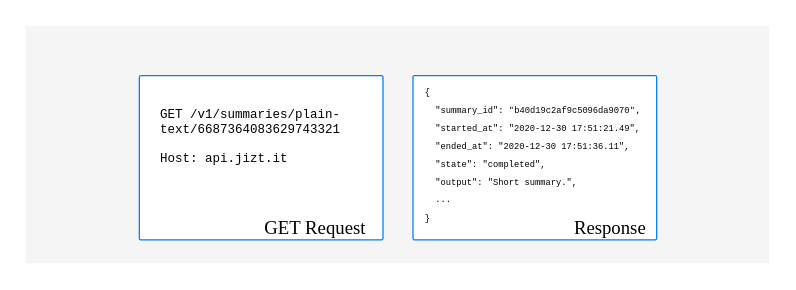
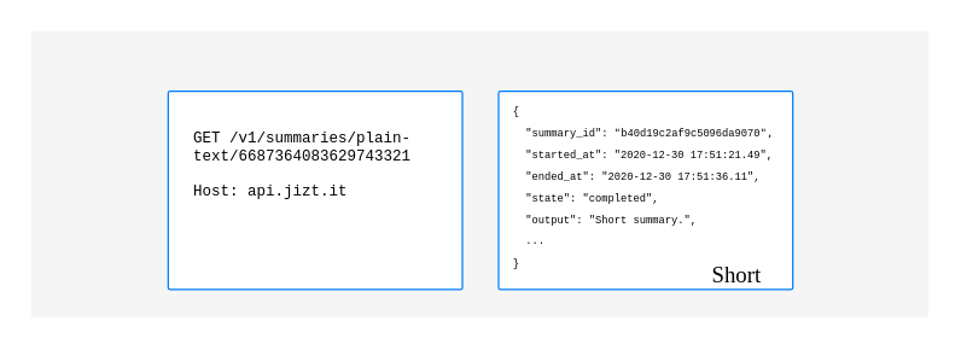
- <mxCell id="6" value="GET &lt;font style=&quot;font-size: 15px&quot;&gt;Request&lt;/font&gt;" style="text;html=1;strokeColor=none;fillColor=none;align=center;verticalAlign=middle;whiteSpace=wrap;rounded=0;fontFamily=Ubuntu;fontSource=https%3A%2F%2Ffonts.googleapis.com%2Fcss%3Ffamily%3DUbuntu;fontSize=15;" vertex="1" parent="1"><mxGeometry x="198" y="171.44" width="108" height="20" as="geometry" /></mxCell>
- <mxCell id="7" value="Response" style="text;html=1;strokeColor=none;fillColor=none;align=center;verticalAlign=middle;whiteSpace=wrap;rounded=0;fontFamily=Ubuntu;fontSource=https%3A%2F%2Ffonts.googleapis.com%2Fcss%3Ffamily%3DUbuntu;fontSize=15;" vertex="1" parent="1"><mxGeometry x="451" y="171.44" width="74" height="20" as="geometry" /></mxCell>
+ <mxCell id="7" value="Short" style="text;html=1;strokeColor=none;fillColor=none;align=center;verticalAlign=middle;whiteSpace=wrap;rounded=0;fontFamily=Ubuntu;fontSource=https%3A%2F%2Ffonts.googleapis.com%2Fcss%3Ffamily%3DUbuntu;fontSize=15;" vertex="1" parent="1"><mxGeometry x="451" y="171.44" width="74" height="20" as="geometry" /></mxCell>
